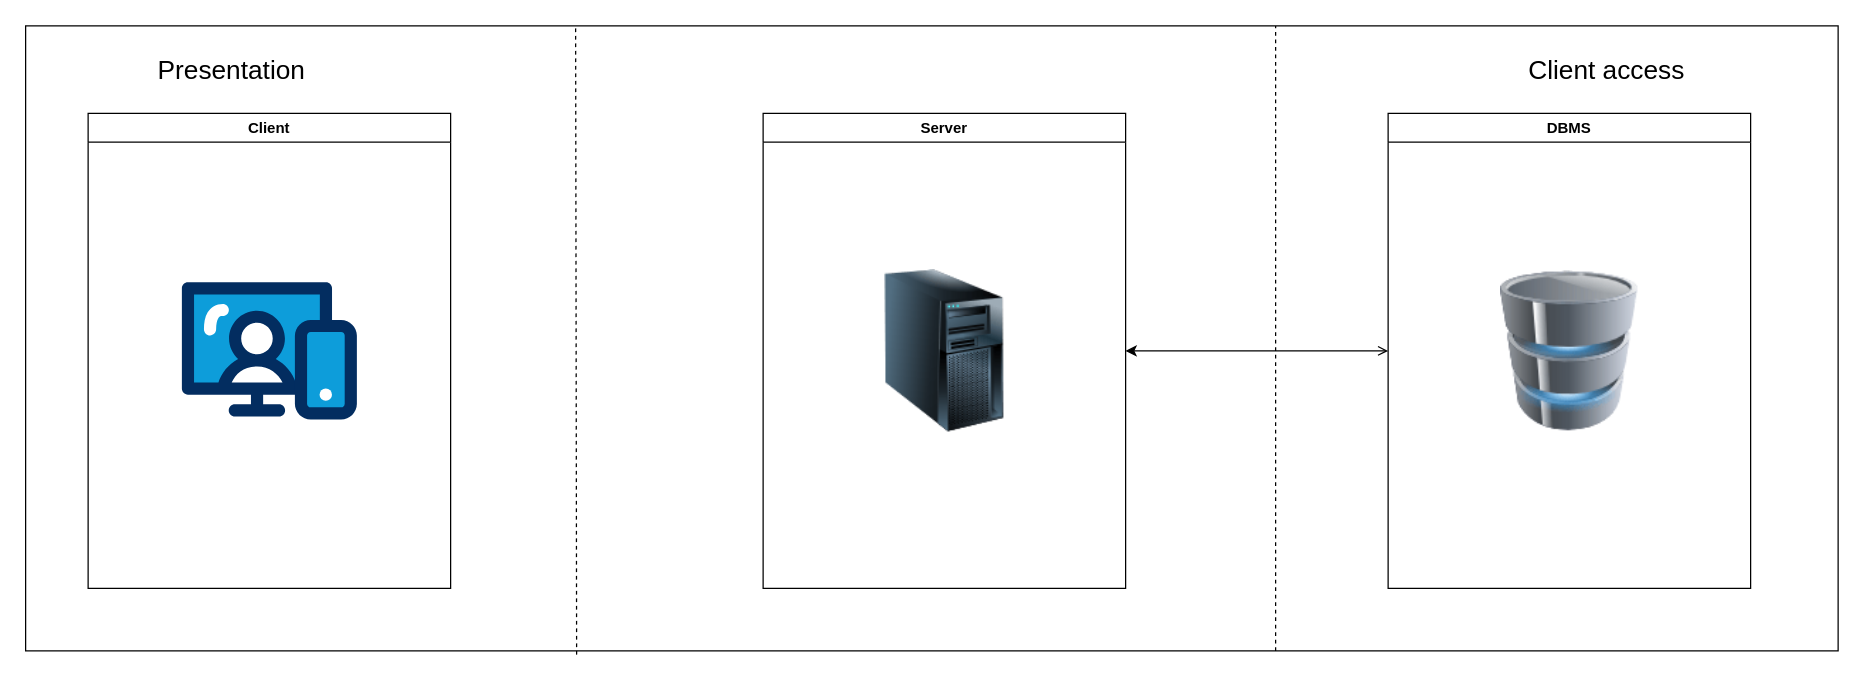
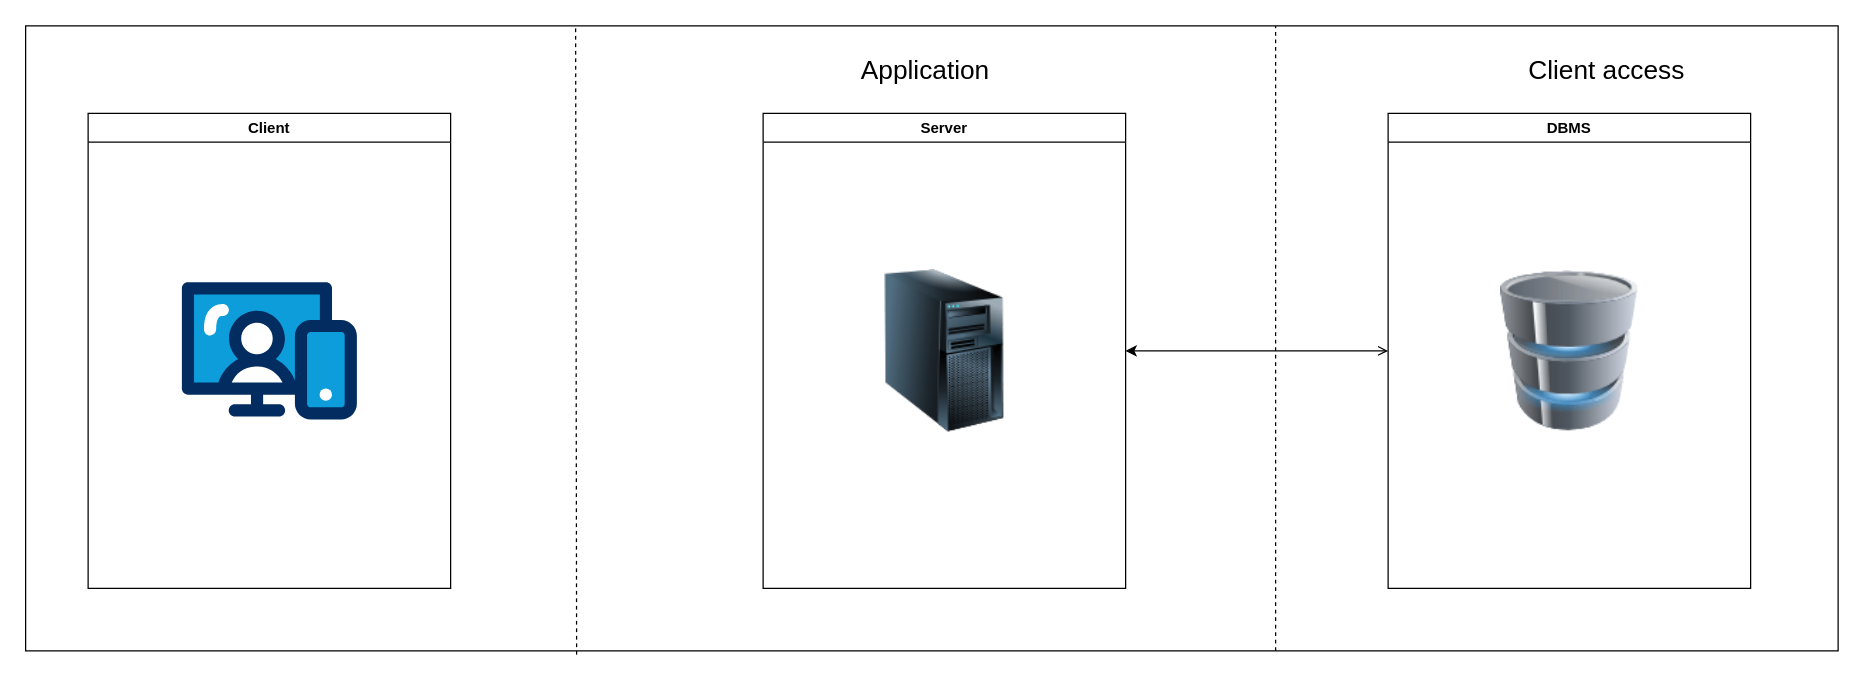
- <mxCell id="3" value="&lt;font style=&quot;font-size: 21px;&quot;&gt;Presentation&lt;/font&gt;" style="text;html=1;strokeColor=none;fillColor=none;align=center;verticalAlign=middle;whiteSpace=wrap;rounded=0;" vertex="1" parent="1"><mxGeometry x="60" y="20" width="250" height="70" as="geometry" /></mxCell>
+ <mxCell id="4" value="&lt;font style=&quot;font-size: 21px;&quot;&gt;Application&lt;/font&gt;" style="text;html=1;strokeColor=none;fillColor=none;align=center;verticalAlign=middle;whiteSpace=wrap;rounded=0;" vertex="1" parent="1"><mxGeometry x="615" y="20" width="250" height="70" as="geometry" /></mxCell>
